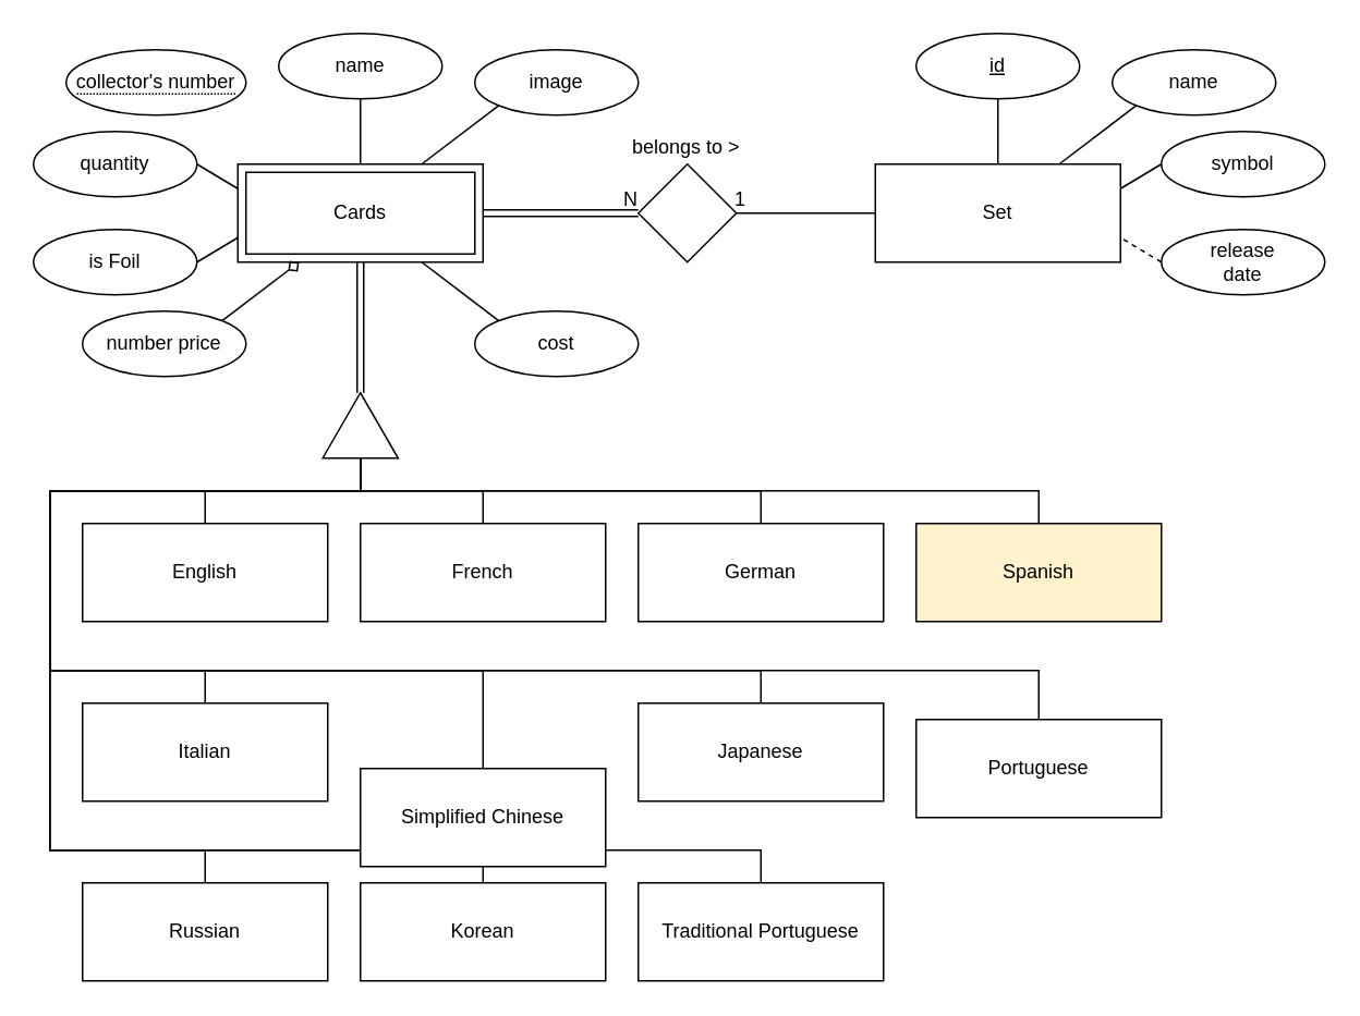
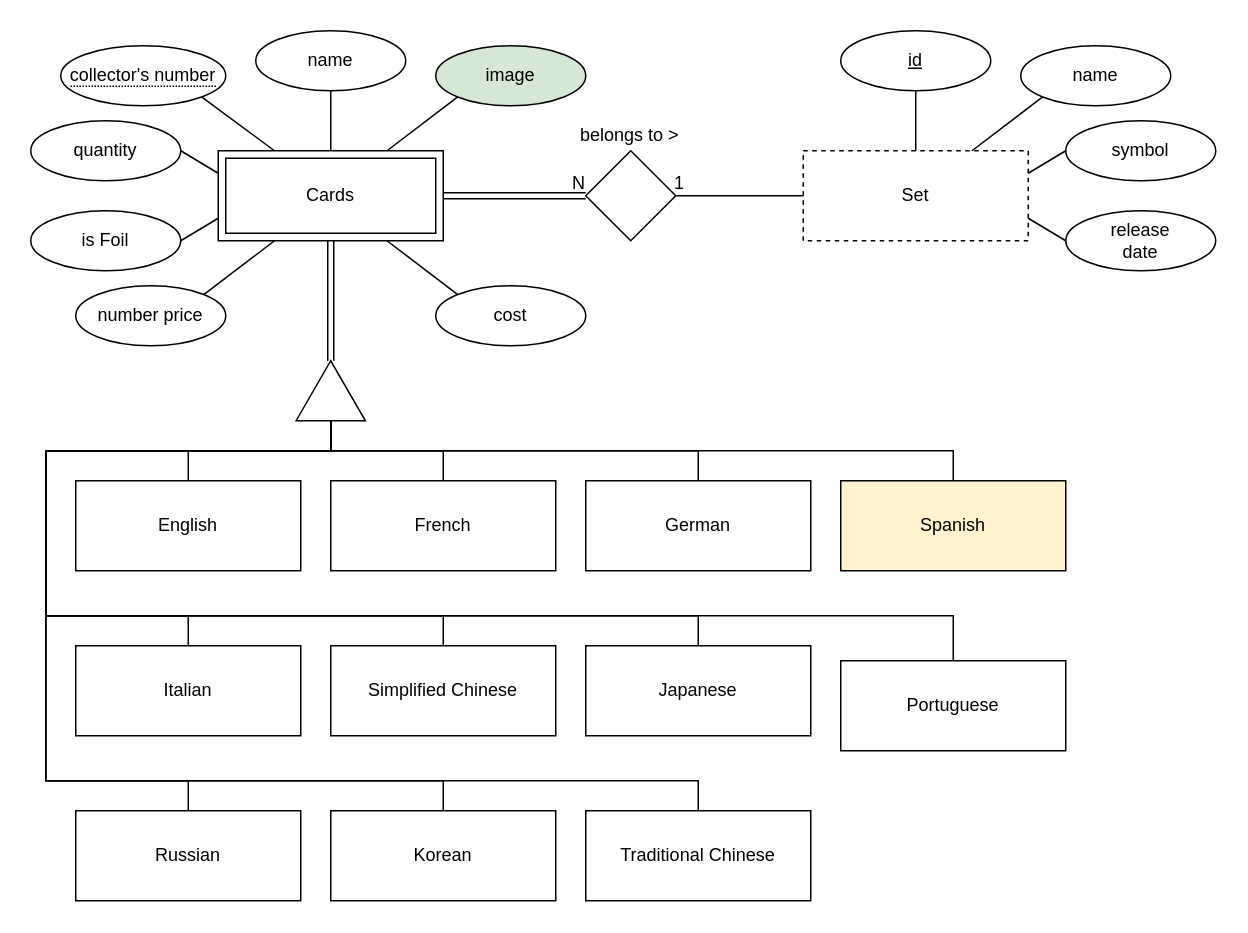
- <mxCell id="38" value="image" style="ellipse;whiteSpace=wrap;html=1;align=center;" parent="1" vertex="1"><mxGeometry x="290" y="30" width="100" height="40" as="geometry" /></mxCell>
+ <mxCell id="38" value="image" style="ellipse;whiteSpace=wrap;html=1;align=center;fillColor=#d5e8d4;" parent="1" vertex="1"><mxGeometry x="290" y="30" width="100" height="40" as="geometry" /></mxCell>
+ <mxCell id="6" value="" style="endArrow=none;html=1;rounded=0;exitX=0.25;exitY=0;exitDx=0;exitDy=0;entryX=1;entryY=1;entryDx=0;entryDy=0;comic=0;sketch=0;" parent="1" source="2" target="28" edge="1"><mxGeometry relative="1" as="geometry"><mxPoint x="220" y="210" as="sourcePoint" /><mxPoint x="135.233" y="64.191" as="targetPoint" /></mxGeometry></mxCell>
- <mxCell id="26" value="Set" style="whiteSpace=wrap;html=1;align=center;" parent="1" vertex="1"><mxGeometry x="535" y="100" width="150" height="60" as="geometry" /></mxCell>
+ <mxCell id="26" value="Set" style="whiteSpace=wrap;html=1;align=center;dashed=1;" parent="1" vertex="1"><mxGeometry x="535" y="100" width="150" height="60" as="geometry" /></mxCell>
- <mxCell id="35" style="edgeStyle=none;rounded=0;comic=0;sketch=0;orthogonalLoop=1;jettySize=auto;html=1;exitX=0;exitY=0.5;exitDx=0;exitDy=0;entryX=1;entryY=0.75;entryDx=0;entryDy=0;endArrow=none;endFill=0;dashed=1;" parent="1" source="36" target="26" edge="1"><mxGeometry relative="1" as="geometry" /></mxCell>
+ <mxCell id="35" style="edgeStyle=none;rounded=0;comic=0;sketch=0;orthogonalLoop=1;jettySize=auto;html=1;exitX=0;exitY=0.5;exitDx=0;exitDy=0;entryX=1;entryY=0.75;entryDx=0;entryDy=0;endArrow=none;endFill=0;" parent="1" source="36" target="26" edge="1"><mxGeometry relative="1" as="geometry" /></mxCell>
- <mxCell id="47" style="edgeStyle=none;rounded=0;comic=0;sketch=0;orthogonalLoop=1;jettySize=auto;html=1;exitX=1;exitY=0;exitDx=0;exitDy=0;entryX=0.25;entryY=1;entryDx=0;entryDy=0;endArrow=diamond;endFill=0;strokeColor=#000000;" parent="1" source="48" target="2" edge="1"><mxGeometry relative="1" as="geometry" /></mxCell>
+ <mxCell id="47" style="edgeStyle=none;rounded=0;comic=0;sketch=0;orthogonalLoop=1;jettySize=auto;html=1;exitX=1;exitY=0;exitDx=0;exitDy=0;entryX=0.25;entryY=1;entryDx=0;entryDy=0;endArrow=none;endFill=0;strokeColor=#000000;" parent="1" source="48" target="2" edge="1"><mxGeometry relative="1" as="geometry" /></mxCell>
- <mxCell id="41" value="Simplified Chinese" style="whiteSpace=wrap;html=1;align=center;" parent="1" vertex="1"><mxGeometry x="220" y="470" width="150" height="60" as="geometry" /></mxCell>
+ <mxCell id="41" value="Simplified Chinese" style="whiteSpace=wrap;html=1;align=center;" parent="1" vertex="1"><mxGeometry x="220" y="430" width="150" height="60" as="geometry" /></mxCell>
- <mxCell id="46" value="Traditional Portuguese" style="whiteSpace=wrap;html=1;align=center;" parent="1" vertex="1"><mxGeometry x="390" y="540" width="150" height="60" as="geometry" /></mxCell>
+ <mxCell id="46" value="Traditional Chinese" style="whiteSpace=wrap;html=1;align=center;" parent="1" vertex="1"><mxGeometry x="390" y="540" width="150" height="60" as="geometry" /></mxCell>
